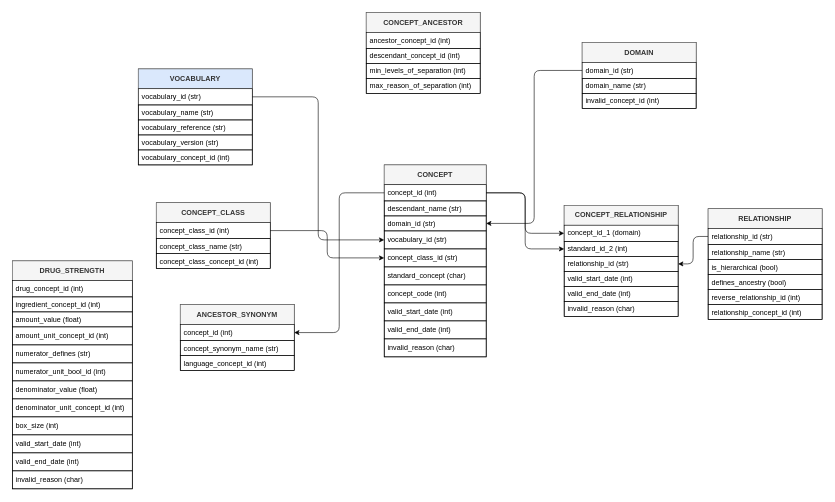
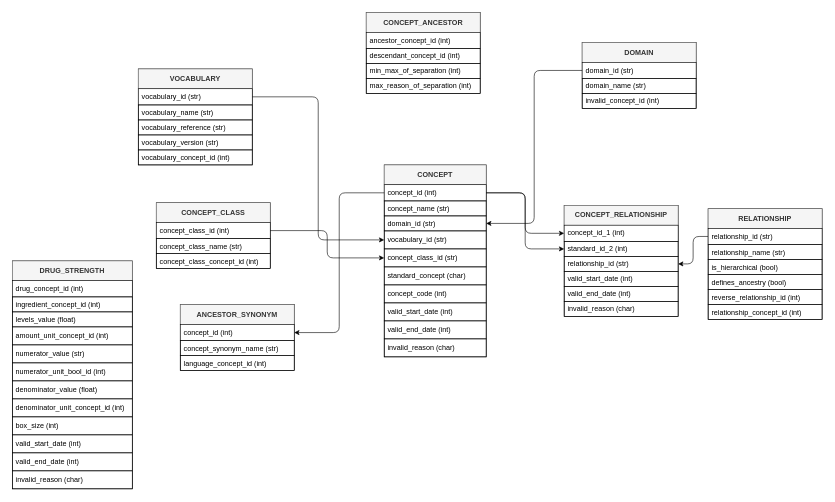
- <mxCell id="55" value="min_levels_of_separation (int)" style="connectable=0;recursiveResize=0;strokeColor=inherit;fillColor=none;align=left;whiteSpace=wrap;html=1;spacingLeft=4;spacing=2;" vertex="1" parent="54"><mxGeometry width="190" height="25" as="geometry"><mxRectangle width="190" height="25" as="alternateBounds" /></mxGeometry></mxCell>
+ <mxCell id="55" value="min_max_of_separation (int)" style="connectable=0;recursiveResize=0;strokeColor=inherit;fillColor=none;align=left;whiteSpace=wrap;html=1;spacingLeft=4;spacing=2;" vertex="1" parent="54"><mxGeometry width="190" height="25" as="geometry"><mxRectangle width="190" height="25" as="alternateBounds" /></mxGeometry></mxCell>
- <mxCell id="100" value="VOCABULARY" style="connectable=0;recursiveResize=0;strokeColor=#666666;fillColor=#dae8fc;align=center;whiteSpace=wrap;html=1;fontStyle=1;fontColor=#333333;" vertex="1" parent="99"><mxGeometry width="190" height="33" as="geometry"><mxRectangle width="190" height="33" as="alternateBounds" /></mxGeometry></mxCell>
+ <mxCell id="100" value="VOCABULARY" style="connectable=0;recursiveResize=0;strokeColor=#666666;fillColor=#f5f5f5;align=center;whiteSpace=wrap;html=1;fontStyle=1;fontColor=#333333;" vertex="1" parent="99"><mxGeometry width="190" height="33" as="geometry"><mxRectangle width="190" height="33" as="alternateBounds" /></mxGeometry></mxCell>
- <mxCell id="117" value="descendant_name (str)" style="connectable=0;recursiveResize=0;strokeColor=inherit;fillColor=none;align=left;whiteSpace=wrap;html=1;spacingLeft=4;spacing=2;" vertex="1" parent="116"><mxGeometry width="170" height="25" as="geometry"><mxRectangle width="170" height="25" as="alternateBounds" /></mxGeometry></mxCell>
+ <mxCell id="117" value="concept_name (str)" style="connectable=0;recursiveResize=0;strokeColor=inherit;fillColor=none;align=left;whiteSpace=wrap;html=1;spacingLeft=4;spacing=2;" vertex="1" parent="116"><mxGeometry width="170" height="25" as="geometry"><mxRectangle width="170" height="25" as="alternateBounds" /></mxGeometry></mxCell>
- <mxCell id="62" value="&lt;div style=&quot;&quot;&gt;&lt;div&gt;concept_id_1 (domain)&lt;/div&gt;&lt;/div&gt;" style="connectable=0;recursiveResize=0;align=left;whiteSpace=wrap;html=1;spacingLeft=4;spacing=2;" vertex="1" parent="61"><mxGeometry width="190" height="27" as="geometry"><mxRectangle width="190" height="27" as="alternateBounds" /></mxGeometry></mxCell>
+ <mxCell id="62" value="&lt;div style=&quot;&quot;&gt;&lt;div&gt;concept_id_1 (int)&lt;/div&gt;&lt;/div&gt;" style="connectable=0;recursiveResize=0;align=left;whiteSpace=wrap;html=1;spacingLeft=4;spacing=2;" vertex="1" parent="61"><mxGeometry width="190" height="27" as="geometry"><mxRectangle width="190" height="27" as="alternateBounds" /></mxGeometry></mxCell>
- <mxCell id="28" value="amount_value (float)" style="connectable=0;recursiveResize=0;strokeColor=inherit;fillColor=none;align=left;whiteSpace=wrap;html=1;spacingLeft=4;spacing=2;" vertex="1" parent="27"><mxGeometry width="200" height="25" as="geometry"><mxRectangle width="200" height="25" as="alternateBounds" /></mxGeometry></mxCell>
+ <mxCell id="28" value="levels_value (float)" style="connectable=0;recursiveResize=0;strokeColor=inherit;fillColor=none;align=left;whiteSpace=wrap;html=1;spacingLeft=4;spacing=2;" vertex="1" parent="27"><mxGeometry width="200" height="25" as="geometry"><mxRectangle width="200" height="25" as="alternateBounds" /></mxGeometry></mxCell>
- <mxCell id="32" value="numerator_defines (str)" style="connectable=0;recursiveResize=0;strokeColor=inherit;fillColor=none;align=left;whiteSpace=wrap;html=1;spacingLeft=4;spacing=2;" vertex="1" parent="31"><mxGeometry width="200" height="30" as="geometry"><mxRectangle width="200" height="30" as="alternateBounds" /></mxGeometry></mxCell>
+ <mxCell id="32" value="numerator_value (str)" style="connectable=0;recursiveResize=0;strokeColor=inherit;fillColor=none;align=left;whiteSpace=wrap;html=1;spacingLeft=4;spacing=2;" vertex="1" parent="31"><mxGeometry width="200" height="30" as="geometry"><mxRectangle width="200" height="30" as="alternateBounds" /></mxGeometry></mxCell>
